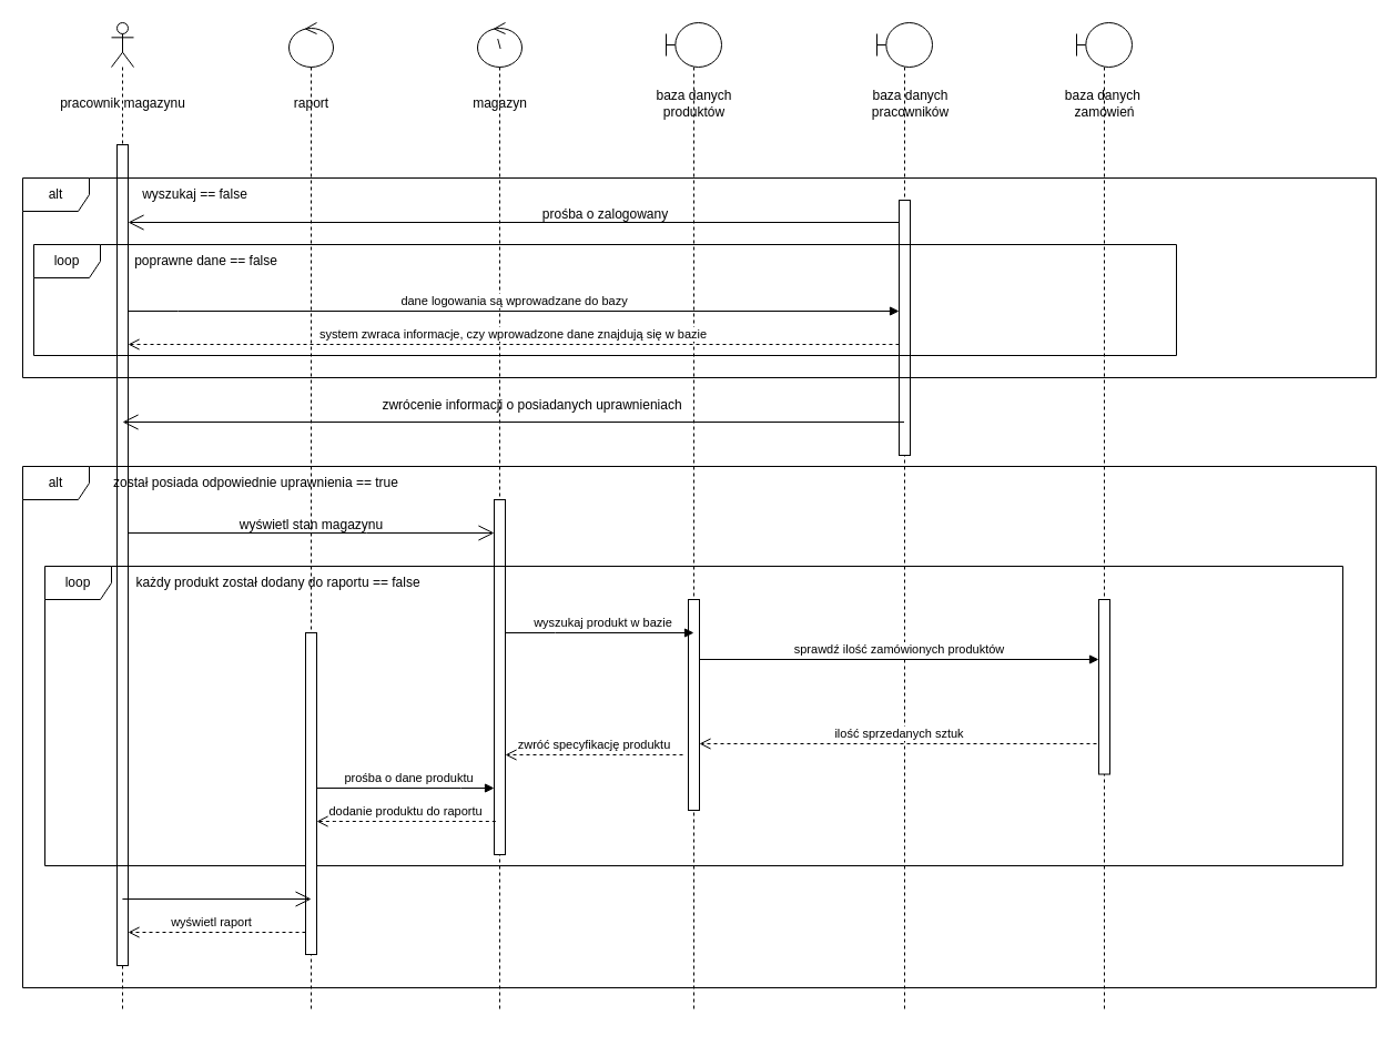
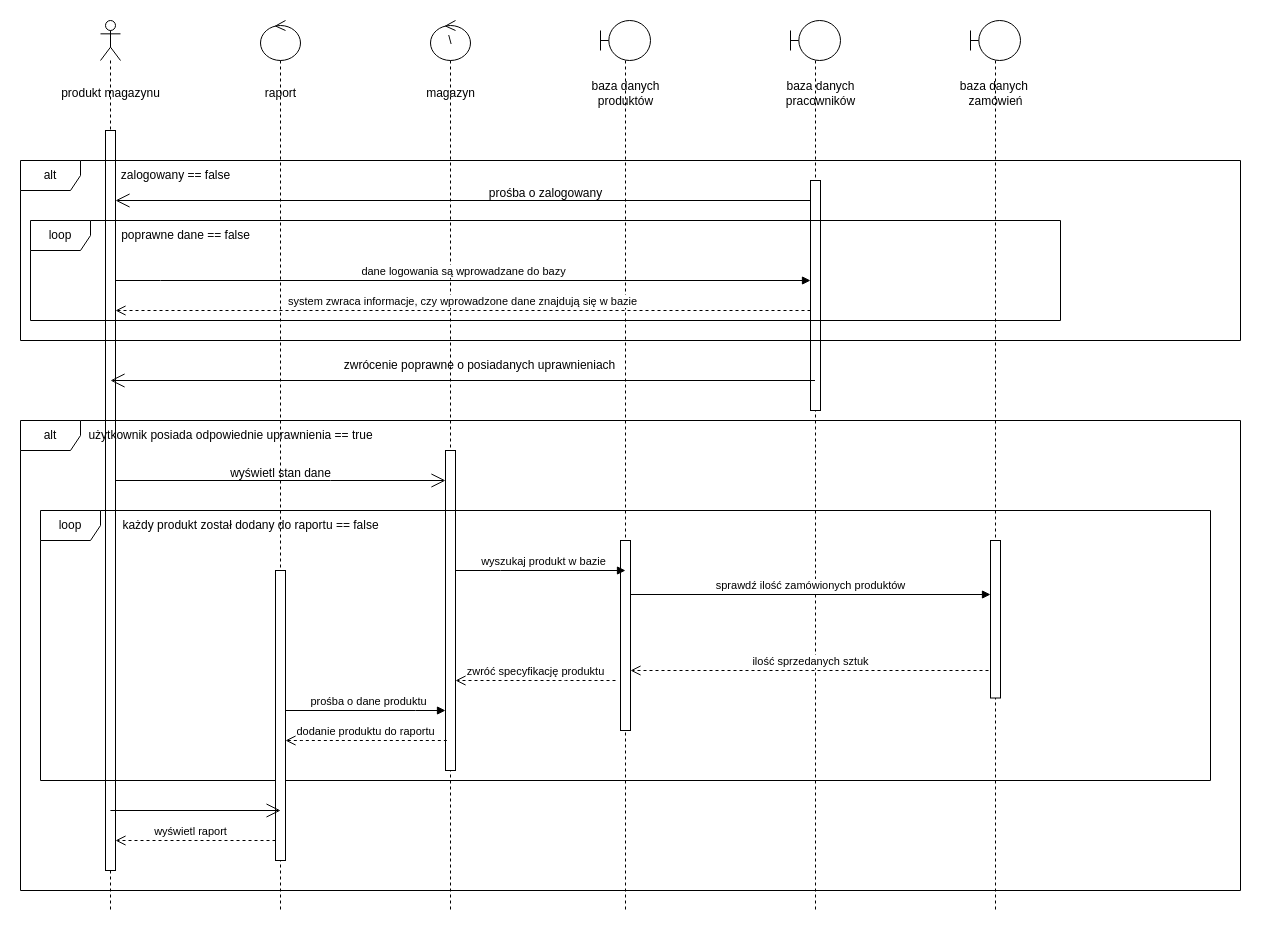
- <mxCell id="7" value="pracownik magazynu" style="text;html=1;align=center;verticalAlign=middle;resizable=0;points=[];autosize=1;strokeColor=none;fillColor=none;" vertex="1" parent="1"><mxGeometry x="40" y="78" width="140" height="30" as="geometry" /></mxCell>
+ <mxCell id="7" value="produkt magazynu" style="text;html=1;align=center;verticalAlign=middle;resizable=0;points=[];autosize=1;strokeColor=none;fillColor=none;" vertex="1" parent="1"><mxGeometry x="40" y="78" width="140" height="30" as="geometry" /></mxCell>
- <mxCell id="20" value="wyszukaj == false" style="text;html=1;align=center;verticalAlign=middle;resizable=0;points=[];autosize=1;strokeColor=none;fillColor=none;" vertex="1" parent="1"><mxGeometry x="110" y="160" width="130" height="30" as="geometry" /></mxCell>
+ <mxCell id="20" value="zalogowany == false" style="text;html=1;align=center;verticalAlign=middle;resizable=0;points=[];autosize=1;strokeColor=none;fillColor=none;" vertex="1" parent="1"><mxGeometry x="110" y="160" width="130" height="30" as="geometry" /></mxCell>
- <mxCell id="31" value="zwrócenie informacji o posiadanych uprawnieniach" style="text;html=1;align=center;verticalAlign=middle;resizable=0;points=[];autosize=1;strokeColor=none;fillColor=none;" vertex="1" parent="1"><mxGeometry x="334" y="350" width="290" height="30" as="geometry" /></mxCell>
+ <mxCell id="31" value="zwrócenie poprawne o posiadanych uprawnieniach" style="text;html=1;align=center;verticalAlign=middle;resizable=0;points=[];autosize=1;strokeColor=none;fillColor=none;" vertex="1" parent="1"><mxGeometry x="334" y="350" width="290" height="30" as="geometry" /></mxCell>
- <mxCell id="33" value="został posiada odpowiednie uprawnienia == true" style="text;html=1;align=center;verticalAlign=middle;resizable=0;points=[];autosize=1;strokeColor=none;fillColor=none;" vertex="1" parent="1"><mxGeometry x="75" y="420" width="310" height="30" as="geometry" /></mxCell>
+ <mxCell id="33" value="użytkownik posiada odpowiednie uprawnienia == true" style="text;html=1;align=center;verticalAlign=middle;resizable=0;points=[];autosize=1;strokeColor=none;fillColor=none;" vertex="1" parent="1"><mxGeometry x="75" y="420" width="310" height="30" as="geometry" /></mxCell>
- <mxCell id="38" value="wyświetl stan magazynu" style="text;html=1;align=center;verticalAlign=middle;resizable=0;points=[];autosize=1;strokeColor=none;fillColor=none;" vertex="1" parent="1"><mxGeometry x="205" y="458" width="150" height="30" as="geometry" /></mxCell>
+ <mxCell id="38" value="wyświetl stan dane" style="text;html=1;align=center;verticalAlign=middle;resizable=0;points=[];autosize=1;strokeColor=none;fillColor=none;" vertex="1" parent="1"><mxGeometry x="205" y="458" width="150" height="30" as="geometry" /></mxCell>
